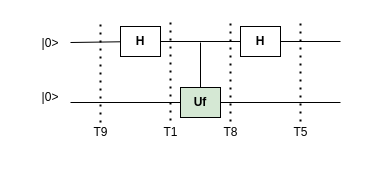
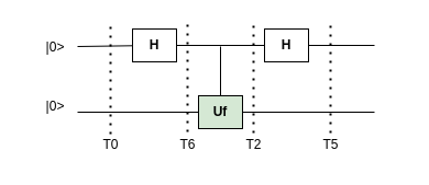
- <mxCell id="17" value="T9" style="text;html=1;align=center;verticalAlign=middle;resizable=0;points=[];autosize=1;strokeColor=none;fillColor=none;" vertex="1" parent="1"><mxGeometry x="80" y="117" width="40" height="30" as="geometry" /></mxCell>
+ <mxCell id="17" value="T0" style="text;html=1;align=center;verticalAlign=middle;resizable=0;points=[];autosize=1;strokeColor=none;fillColor=none;" vertex="1" parent="1"><mxGeometry x="80" y="117" width="40" height="30" as="geometry" /></mxCell>
- <mxCell id="18" value="T1" style="text;html=1;align=center;verticalAlign=middle;resizable=0;points=[];autosize=1;strokeColor=none;fillColor=none;" vertex="1" parent="1"><mxGeometry x="150" y="117" width="40" height="30" as="geometry" /></mxCell>
+ <mxCell id="18" value="T6" style="text;html=1;align=center;verticalAlign=middle;resizable=0;points=[];autosize=1;strokeColor=none;fillColor=none;" vertex="1" parent="1"><mxGeometry x="150" y="117" width="40" height="30" as="geometry" /></mxCell>
- <mxCell id="19" value="T8" style="text;html=1;align=center;verticalAlign=middle;resizable=0;points=[];autosize=1;strokeColor=none;fillColor=none;" vertex="1" parent="1"><mxGeometry x="210" y="117" width="40" height="30" as="geometry" /></mxCell>
+ <mxCell id="19" value="T2" style="text;html=1;align=center;verticalAlign=middle;resizable=0;points=[];autosize=1;strokeColor=none;fillColor=none;" vertex="1" parent="1"><mxGeometry x="210" y="117" width="40" height="30" as="geometry" /></mxCell>
